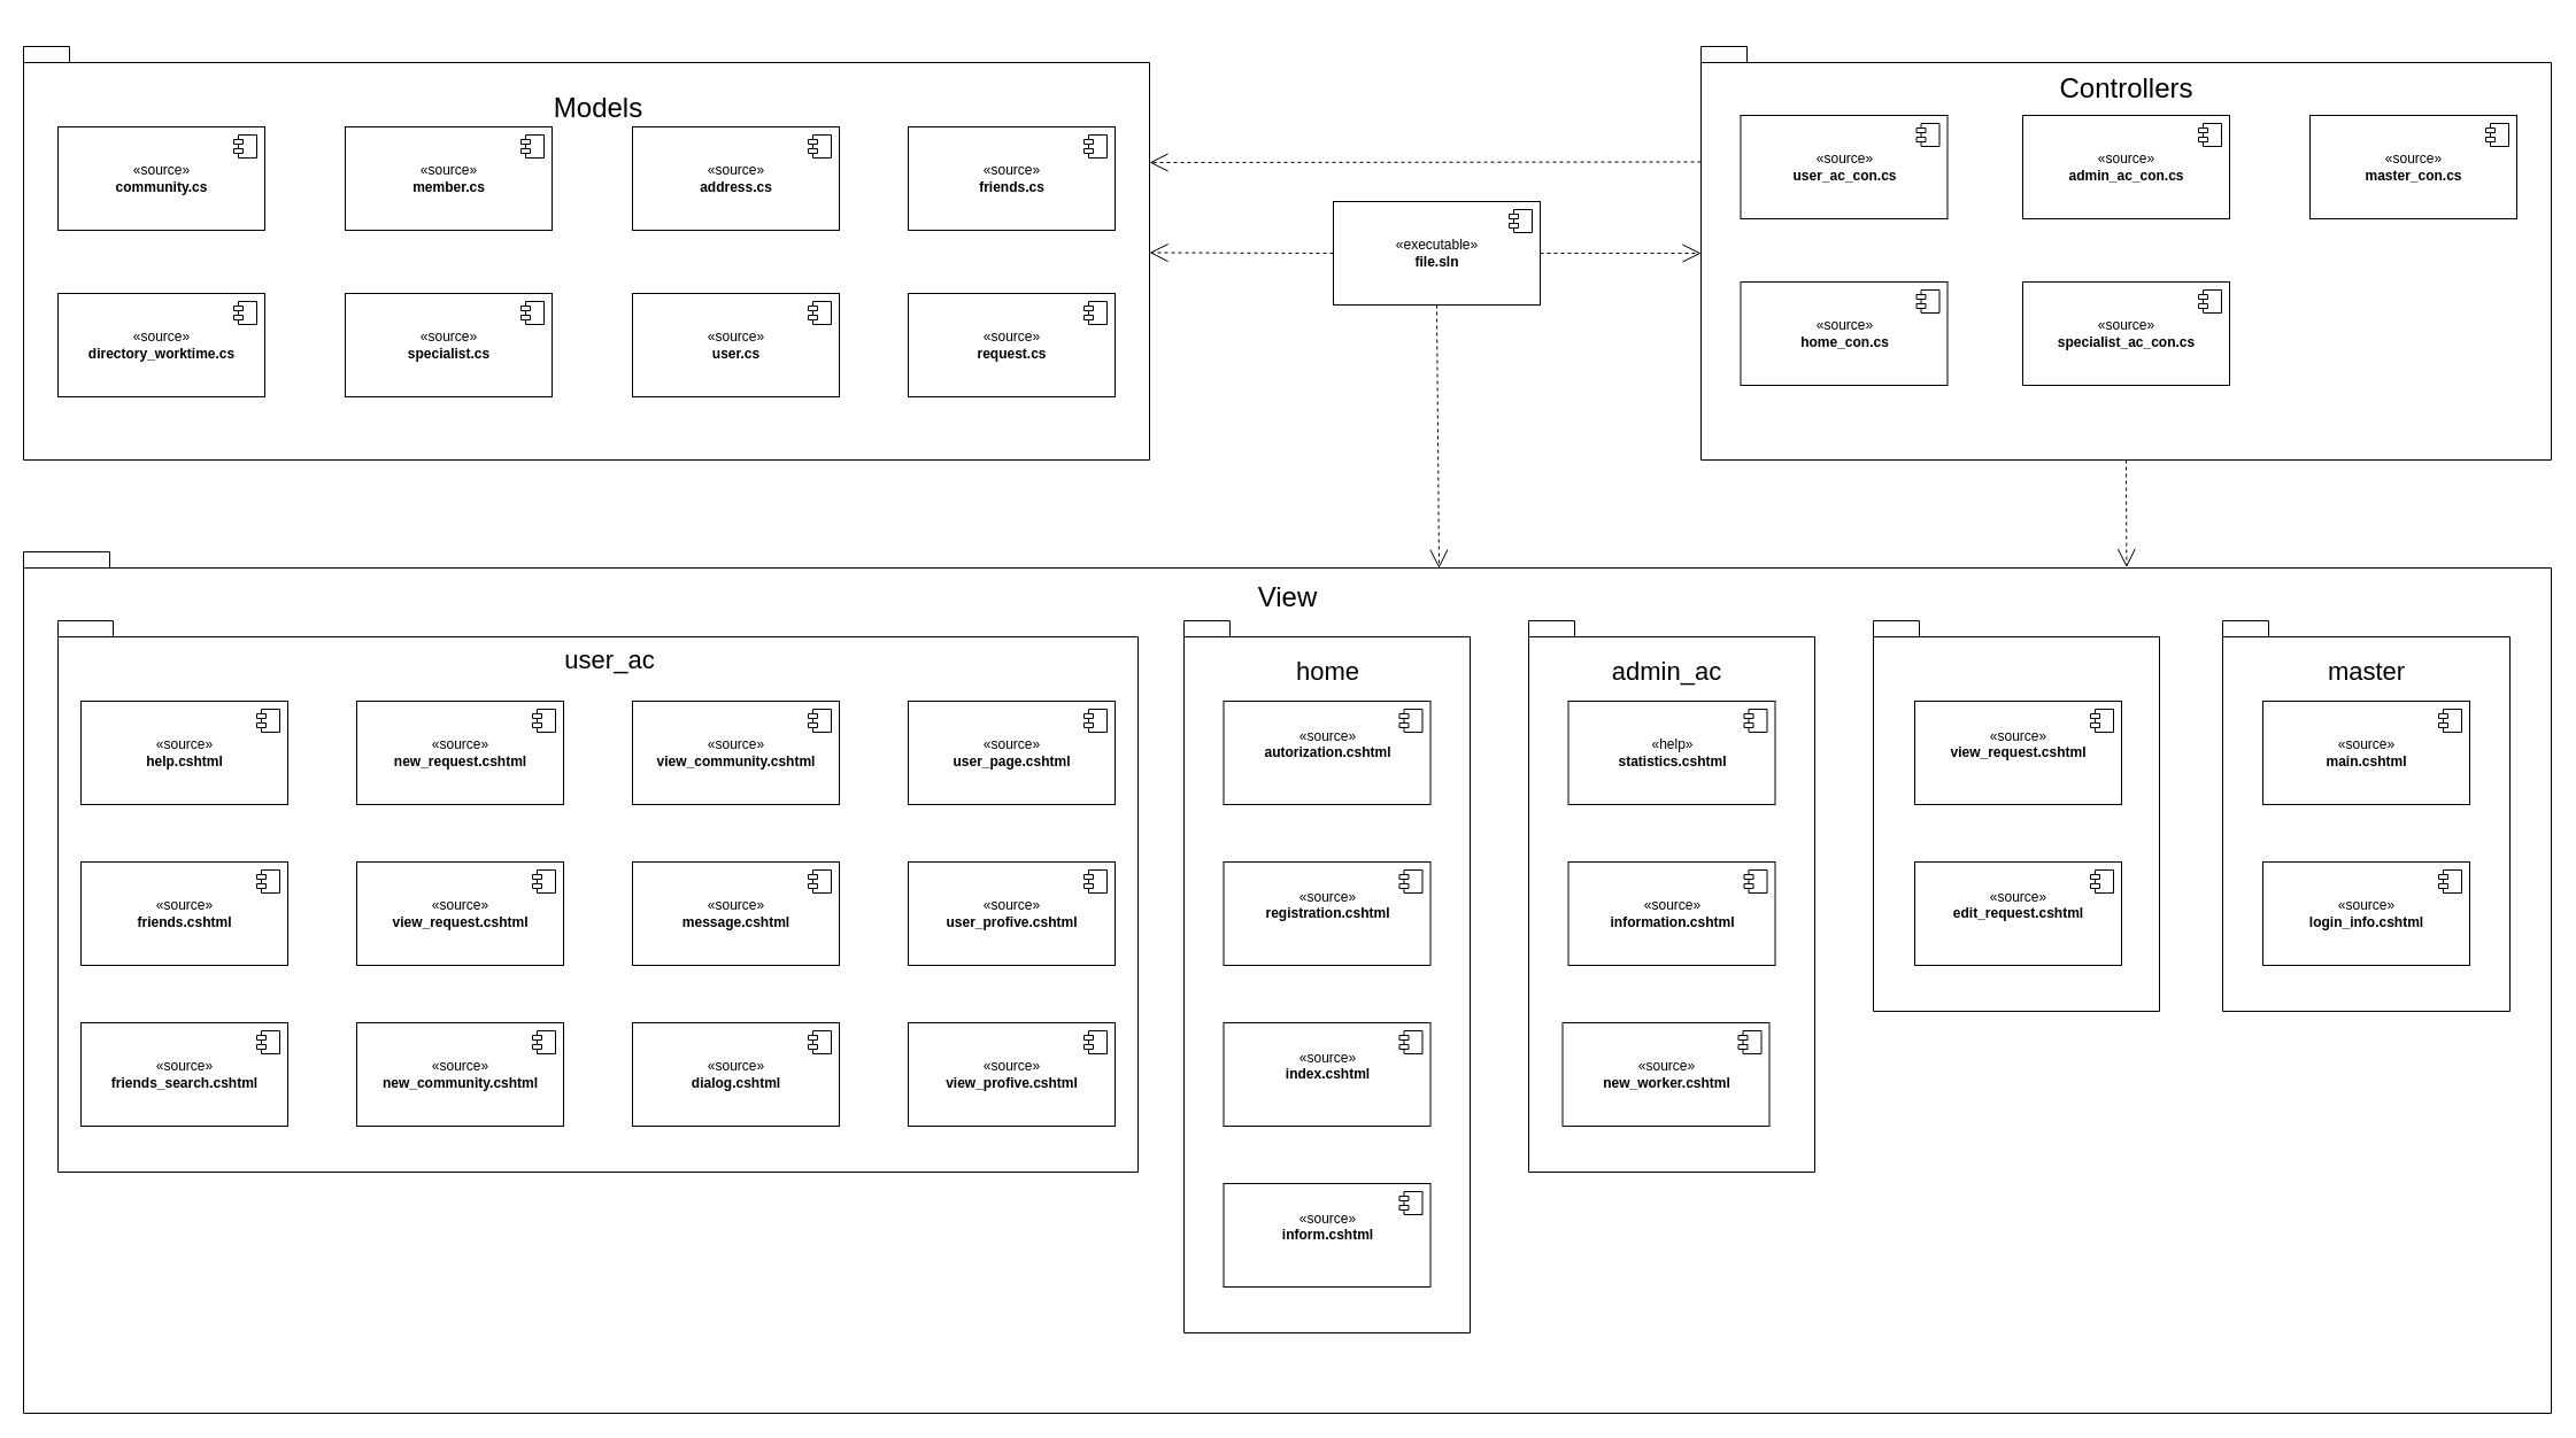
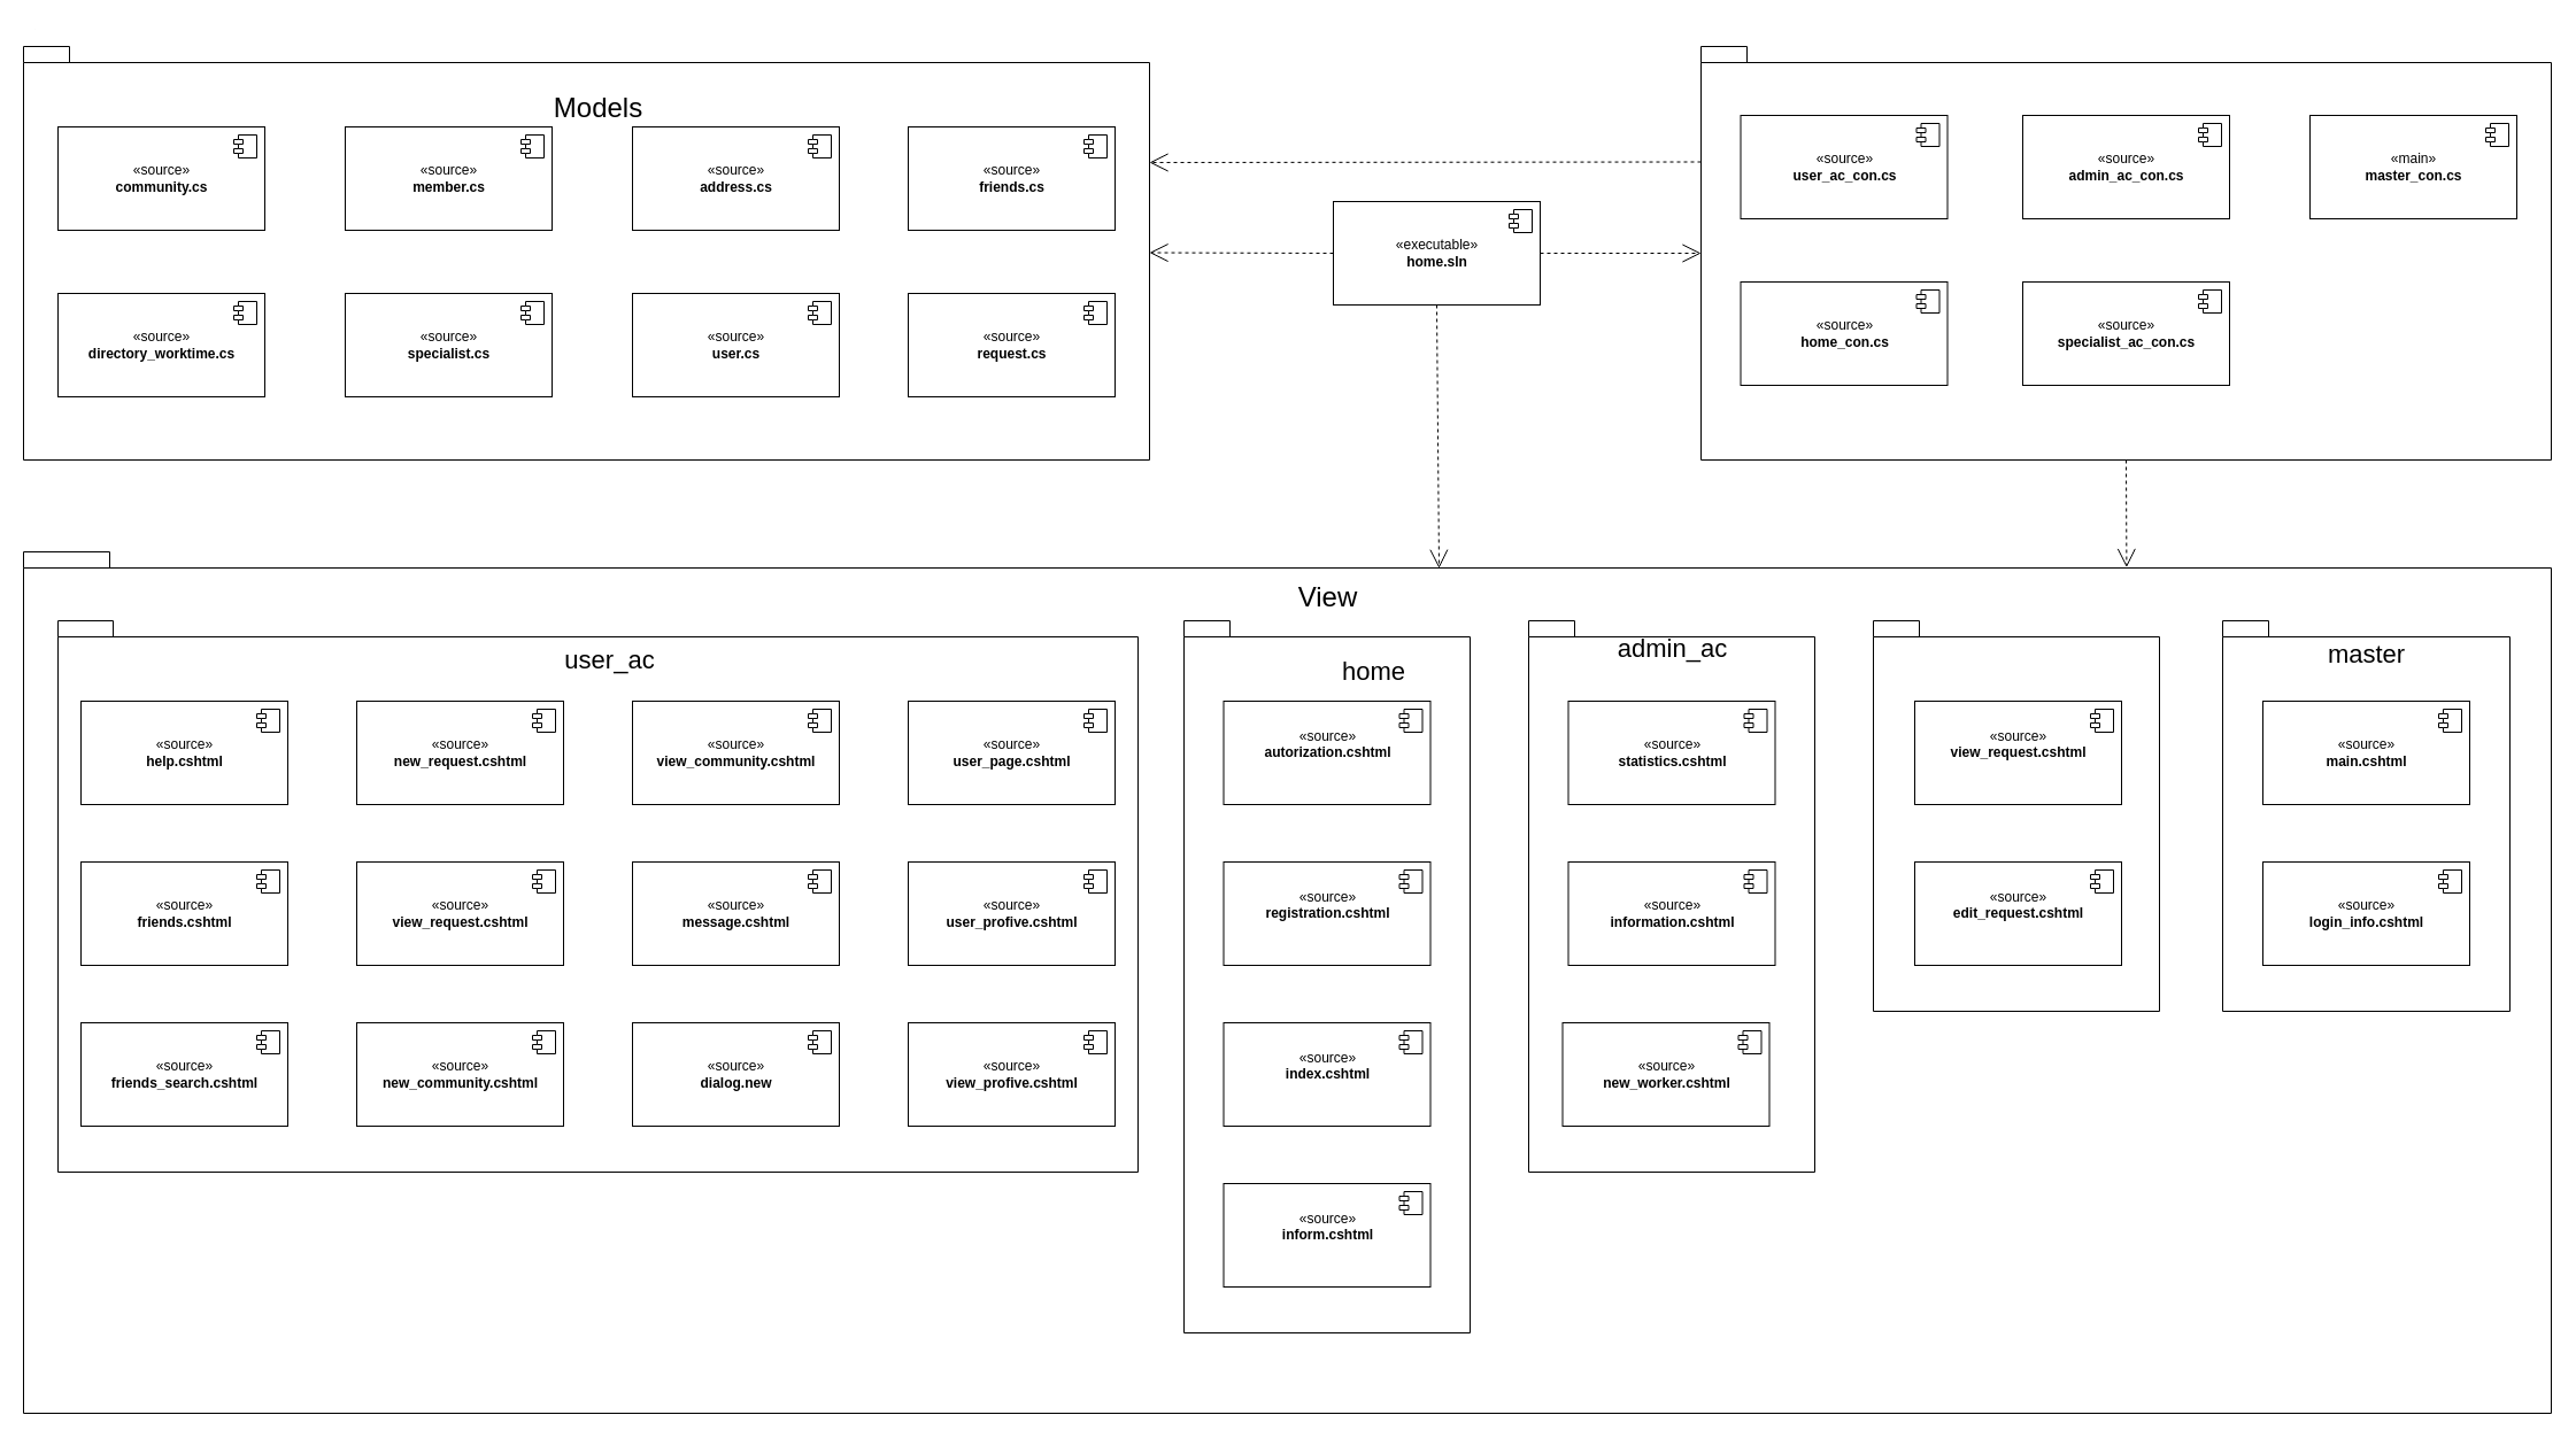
- <mxCell id="76" value="&lt;font style=&quot;font-size: 24px&quot;&gt;Controllers&lt;/font&gt;" style="text;html=1;align=center;verticalAlign=middle;resizable=0;points=[];autosize=1;" parent="1" vertex="1"><mxGeometry x="1785" y="67" width="130" height="20" as="geometry" /></mxCell>
- <mxCell id="87" value="«source»&lt;br&gt;&lt;b&gt;master_con.cs&lt;/b&gt;" style="html=1;dropTarget=0;" parent="1" vertex="1"><mxGeometry x="2010" y="100" width="180" height="90" as="geometry" /></mxCell>
+ <mxCell id="87" value="«main»&lt;br&gt;&lt;b&gt;master_con.cs&lt;/b&gt;" style="html=1;dropTarget=0;" parent="1" vertex="1"><mxGeometry x="2010" y="100" width="180" height="90" as="geometry" /></mxCell>
- <mxCell id="89" value="«executable»&lt;br&gt;&lt;b&gt;file.sln&lt;/b&gt;" style="html=1;dropTarget=0;" parent="1" vertex="1"><mxGeometry x="1160" y="175" width="180" height="90" as="geometry" /></mxCell>
+ <mxCell id="89" value="«executable»&lt;br&gt;&lt;b&gt;home.sln&lt;/b&gt;" style="html=1;dropTarget=0;" parent="1" vertex="1"><mxGeometry x="1160" y="175" width="180" height="90" as="geometry" /></mxCell>
- <mxCell id="27" value="&lt;font style=&quot;font-size: 24px&quot;&gt;View&lt;/font&gt;" style="text;html=1;align=center;verticalAlign=middle;resizable=0;points=[];autosize=1;" parent="1" vertex="1"><mxGeometry x="1084.5" y="510" width="70" height="20" as="geometry" /></mxCell>
+ <mxCell id="27" value="&lt;font style=&quot;font-size: 24px&quot;&gt;View&lt;/font&gt;" style="text;html=1;align=center;verticalAlign=middle;resizable=0;points=[];autosize=1;" parent="1" vertex="1"><mxGeometry x="1119.5" y="510" width="70" height="20" as="geometry" /></mxCell>
- <mxCell id="69" value="home" style="text;html=1;align=center;verticalAlign=middle;resizable=0;points=[];autosize=1;fontSize=22;" parent="1" vertex="1"><mxGeometry x="1119.5" y="570" width="70" height="30" as="geometry" /></mxCell>
+ <mxCell id="69" value="home" style="text;html=1;align=center;verticalAlign=middle;resizable=0;points=[];autosize=1;fontSize=22;" parent="1" vertex="1"><mxGeometry x="1159.5" y="570" width="70" height="30" as="geometry" /></mxCell>
- <mxCell id="56" value="admin_ac" style="text;html=1;align=center;verticalAlign=middle;resizable=0;points=[];autosize=1;fontSize=22;" parent="1" vertex="1"><mxGeometry x="1394.5" y="570" width="110" height="30" as="geometry" /></mxCell>
+ <mxCell id="56" value="admin_ac" style="text;html=1;align=center;verticalAlign=middle;resizable=0;points=[];autosize=1;fontSize=22;" parent="1" vertex="1"><mxGeometry x="1399.5" y="550" width="110" height="30" as="geometry" /></mxCell>
- <mxCell id="30" value="master" style="text;html=1;align=center;verticalAlign=middle;resizable=0;points=[];autosize=1;fontSize=22;" parent="1" vertex="1"><mxGeometry x="2019" y="570" width="80" height="30" as="geometry" /></mxCell>
+ <mxCell id="30" value="master" style="text;html=1;align=center;verticalAlign=middle;resizable=0;points=[];autosize=1;fontSize=22;" parent="1" vertex="1"><mxGeometry x="2019" y="555" width="80" height="30" as="geometry" /></mxCell>
- <mxCell id="57" value="«help»&lt;br&gt;&lt;b&gt;statistics.cshtml&lt;/b&gt;" style="html=1;dropTarget=0;" parent="1" vertex="1"><mxGeometry x="1364.5" y="610" width="180" height="90" as="geometry" /></mxCell>
+ <mxCell id="57" value="«source»&lt;br&gt;&lt;b&gt;statistics.cshtml&lt;/b&gt;" style="html=1;dropTarget=0;" parent="1" vertex="1"><mxGeometry x="1364.5" y="610" width="180" height="90" as="geometry" /></mxCell>
- <mxCell id="50" value="«source»&lt;br&gt;&lt;b&gt;dialog.cshtml&lt;/b&gt;" style="html=1;dropTarget=0;" parent="1" vertex="1"><mxGeometry x="550" y="890" width="180" height="90" as="geometry" /></mxCell>
+ <mxCell id="50" value="«source»&lt;br&gt;&lt;b&gt;dialog.new&lt;/b&gt;" style="html=1;dropTarget=0;" parent="1" vertex="1"><mxGeometry x="550" y="890" width="180" height="90" as="geometry" /></mxCell>
